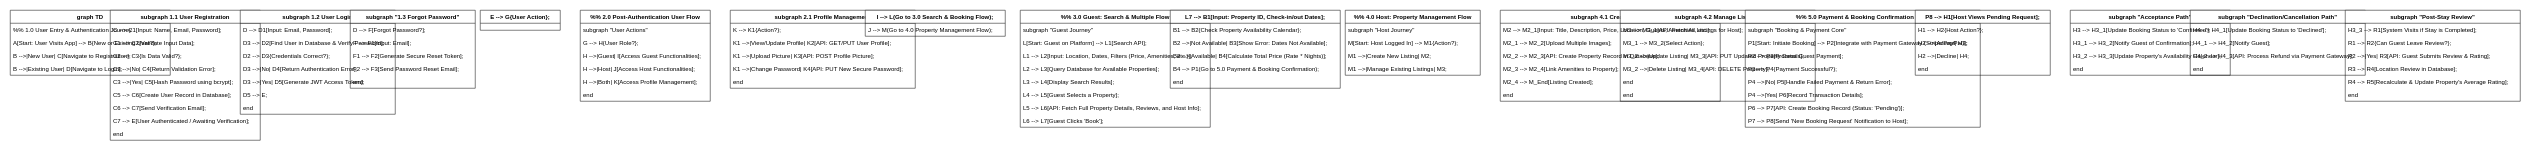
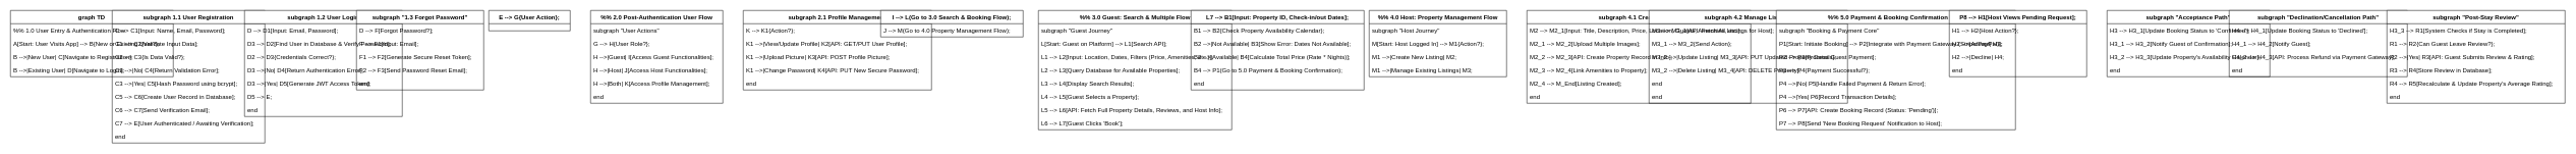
- <mxCell id="3" value="    %% 1.0 User Entry &amp; Authentication Journey" style="text;strokeColor=none;fillColor=none;align=left;verticalAlign=top;spacingLeft=4;spacingRight=4;overflow=hidden;rotatable=0;points=[[0,0.5],[1,0.5]];portConstraint=eastwest;" vertex="1" parent="2"><mxGeometry y="26" width="320" height="26" as="geometry" /></mxCell>
+ <mxCell id="3" value="    %% 1.0 User Entry &amp; Authentication Flow" style="text;strokeColor=none;fillColor=none;align=left;verticalAlign=top;spacingLeft=4;spacingRight=4;overflow=hidden;rotatable=0;points=[[0,0.5],[1,0.5]];portConstraint=eastwest;" vertex="1" parent="2"><mxGeometry y="26" width="320" height="26" as="geometry" /></mxCell>
- <mxCell id="106" value="      H3_3 --&gt; R1[System Visits if Stay is Completed];" style="text;strokeColor=none;fillColor=none;align=left;verticalAlign=top;spacingLeft=4;spacingRight=4;overflow=hidden;rotatable=0;points=[[0,0.5],[1,0.5]];portConstraint=eastwest;" vertex="1" parent="105"><mxGeometry y="26" width="350" height="26" as="geometry" /></mxCell>
+ <mxCell id="106" value="      H3_3 --&gt; R1[System Checks if Stay is Completed];" style="text;strokeColor=none;fillColor=none;align=left;verticalAlign=top;spacingLeft=4;spacingRight=4;overflow=hidden;rotatable=0;points=[[0,0.5],[1,0.5]];portConstraint=eastwest;" vertex="1" parent="105"><mxGeometry y="26" width="350" height="26" as="geometry" /></mxCell>
- <mxCell id="76" value="            M3_1 --&gt; M3_2{Select Action};" style="text;strokeColor=none;fillColor=none;align=left;verticalAlign=top;spacingLeft=4;spacingRight=4;overflow=hidden;rotatable=0;points=[[0,0.5],[1,0.5]];portConstraint=eastwest;" vertex="1" parent="74"><mxGeometry y="52" width="390" height="26" as="geometry" /></mxCell>
+ <mxCell id="76" value="            M3_1 --&gt; M3_2{Send Action};" style="text;strokeColor=none;fillColor=none;align=left;verticalAlign=top;spacingLeft=4;spacingRight=4;overflow=hidden;rotatable=0;points=[[0,0.5],[1,0.5]];portConstraint=eastwest;" vertex="1" parent="74"><mxGeometry y="52" width="390" height="26" as="geometry" /></mxCell>
- <mxCell id="70" value="            M2_2 --&gt; M2_3[API: Create Property Record in Database];" style="text;strokeColor=none;fillColor=none;align=left;verticalAlign=top;spacingLeft=4;spacingRight=4;overflow=hidden;rotatable=0;points=[[0,0.5],[1,0.5]];portConstraint=eastwest;" vertex="1" parent="67"><mxGeometry y="78" width="440" height="26" as="geometry" /></mxCell>
+ <mxCell id="70" value="            M2_2 --&gt; M2_3[API: Create Property Record in Info];" style="text;strokeColor=none;fillColor=none;align=left;verticalAlign=top;spacingLeft=4;spacingRight=4;overflow=hidden;rotatable=0;points=[[0,0.5],[1,0.5]];portConstraint=eastwest;" vertex="1" parent="67"><mxGeometry y="78" width="440" height="26" as="geometry" /></mxCell>
- <mxCell id="109" value="      R3 --&gt; R4[Location Review in Database];" style="text;strokeColor=none;fillColor=none;align=left;verticalAlign=top;spacingLeft=4;spacingRight=4;overflow=hidden;rotatable=0;points=[[0,0.5],[1,0.5]];portConstraint=eastwest;" vertex="1" parent="105"><mxGeometry y="104" width="350" height="26" as="geometry" /></mxCell>
+ <mxCell id="109" value="      R3 --&gt; R4[Store Review in Database];" style="text;strokeColor=none;fillColor=none;align=left;verticalAlign=top;spacingLeft=4;spacingRight=4;overflow=hidden;rotatable=0;points=[[0,0.5],[1,0.5]];portConstraint=eastwest;" vertex="1" parent="105"><mxGeometry y="104" width="350" height="26" as="geometry" /></mxCell>
